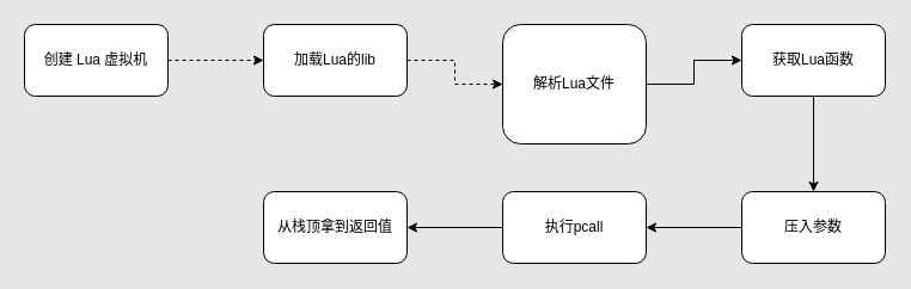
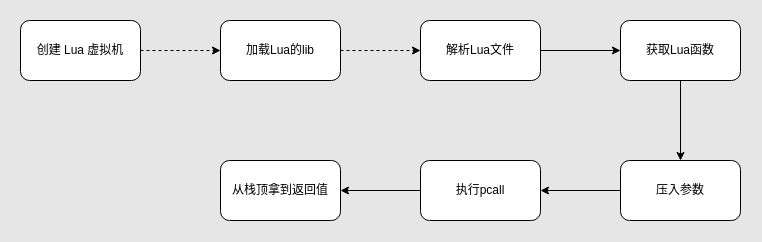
- <mxCell id="7" value="解析Lua文件" style="whiteSpace=wrap;html=1;rounded=1;" vertex="1" parent="1"><mxGeometry x="420" y="20" width="120" height="100" as="geometry" /></mxCell>
+ <mxCell id="7" value="解析Lua文件" style="whiteSpace=wrap;html=1;rounded=1;" vertex="1" parent="1"><mxGeometry x="420" y="20" width="120" height="60" as="geometry" /></mxCell>
